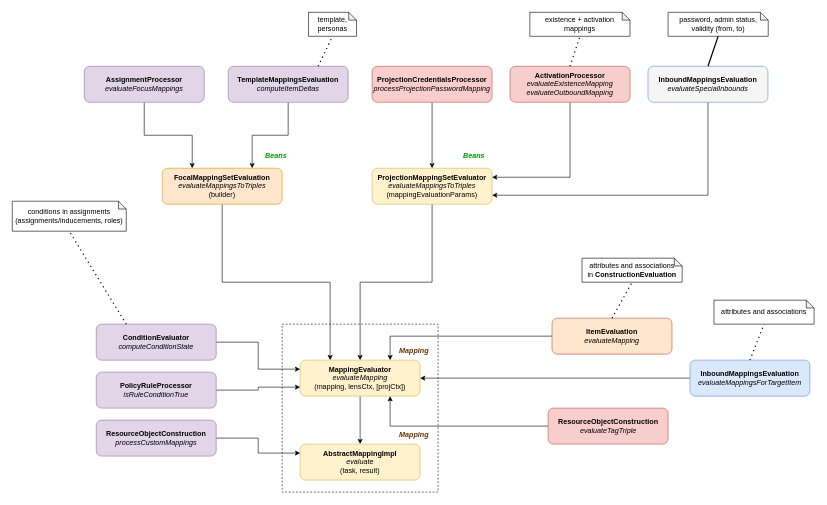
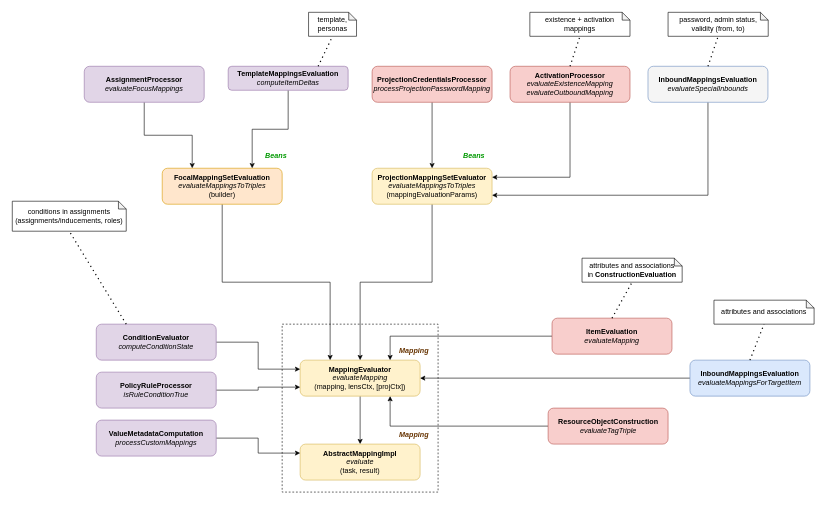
- <mxCell id="24" value="" style="endArrow=none;dashed=0;html=1;dashPattern=1 3;strokeWidth=2;rounded=0;entryX=0.5;entryY=1;entryDx=0;entryDy=0;entryPerimeter=0;exitX=0.5;exitY=0;exitDx=0;exitDy=0;" parent="1" source="22" target="23" edge="1"><mxGeometry width="50" height="50" relative="1" as="geometry"><mxPoint x="1010" y="110" as="sourcePoint" /><mxPoint x="1023.5" y="50" as="targetPoint" /></mxGeometry></mxCell>
+ <mxCell id="24" value="" style="endArrow=none;dashed=1;html=1;dashPattern=1 3;strokeWidth=2;rounded=0;entryX=0.5;entryY=1;entryDx=0;entryDy=0;entryPerimeter=0;exitX=0.5;exitY=0;exitDx=0;exitDy=0;" parent="1" source="22" target="23" edge="1"><mxGeometry width="50" height="50" relative="1" as="geometry"><mxPoint x="1010" y="110" as="sourcePoint" /><mxPoint x="1023.5" y="50" as="targetPoint" /></mxGeometry></mxCell>
- <mxCell id="12" value="&lt;b&gt;TemplateMappingsEvaluation&lt;/b&gt;&lt;br&gt;&lt;i&gt;computeItemDeltas&lt;/i&gt;" style="rounded=1;whiteSpace=wrap;html=1;fillColor=#e1d5e7;strokeColor=#9673a6;" parent="1" vertex="1"><mxGeometry x="380" y="110" width="200" height="60" as="geometry" /></mxCell>
+ <mxCell id="12" value="&lt;b&gt;TemplateMappingsEvaluation&lt;/b&gt;&lt;br&gt;&lt;i&gt;computeItemDeltas&lt;/i&gt;" style="rounded=1;whiteSpace=wrap;html=1;fillColor=#e1d5e7;strokeColor=#9673a6;" parent="1" vertex="1"><mxGeometry x="380" y="110" width="200" height="40" as="geometry" /></mxCell>
- <mxCell id="36" value="&lt;b&gt;ItemEvaluation&lt;/b&gt;&lt;br&gt;&lt;i&gt;evaluateMapping&lt;/i&gt;" style="rounded=1;whiteSpace=wrap;html=1;fillColor=#ffe6cc;strokeColor=#b85450;" parent="1" vertex="1"><mxGeometry x="920" y="530" width="200" height="60" as="geometry" /></mxCell>
+ <mxCell id="36" value="&lt;b&gt;ItemEvaluation&lt;/b&gt;&lt;br&gt;&lt;i&gt;evaluateMapping&lt;/i&gt;" style="rounded=1;whiteSpace=wrap;html=1;fillColor=#f8cecc;strokeColor=#b85450;" parent="1" vertex="1"><mxGeometry x="920" y="530" width="200" height="60" as="geometry" /></mxCell>
- <mxCell id="46" value="&lt;b&gt;ResourceObjectConstruction&lt;/b&gt;&lt;br&gt;&lt;i&gt;processCustomMappings&lt;/i&gt;" style="rounded=1;whiteSpace=wrap;html=1;fillColor=#e1d5e7;strokeColor=#9673a6;" vertex="1" parent="1"><mxGeometry x="160" y="700" width="200" height="60" as="geometry" /></mxCell>
+ <mxCell id="46" value="&lt;b&gt;ValueMetadataComputation&lt;/b&gt;&lt;br&gt;&lt;i&gt;processCustomMappings&lt;/i&gt;" style="rounded=1;whiteSpace=wrap;html=1;fillColor=#e1d5e7;strokeColor=#9673a6;" vertex="1" parent="1"><mxGeometry x="160" y="700" width="200" height="60" as="geometry" /></mxCell>
